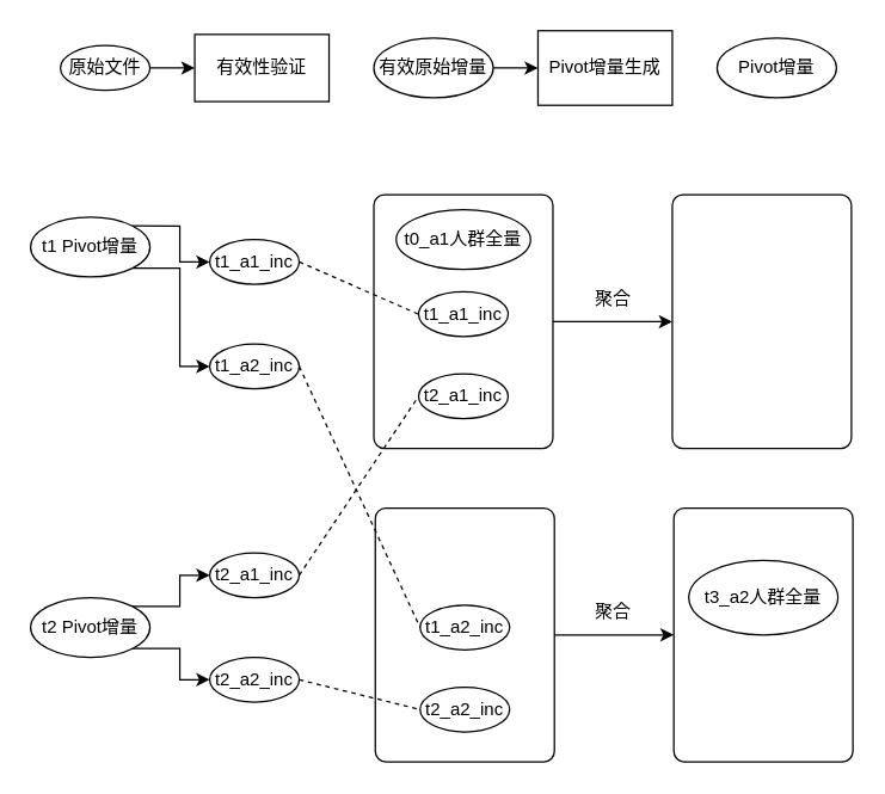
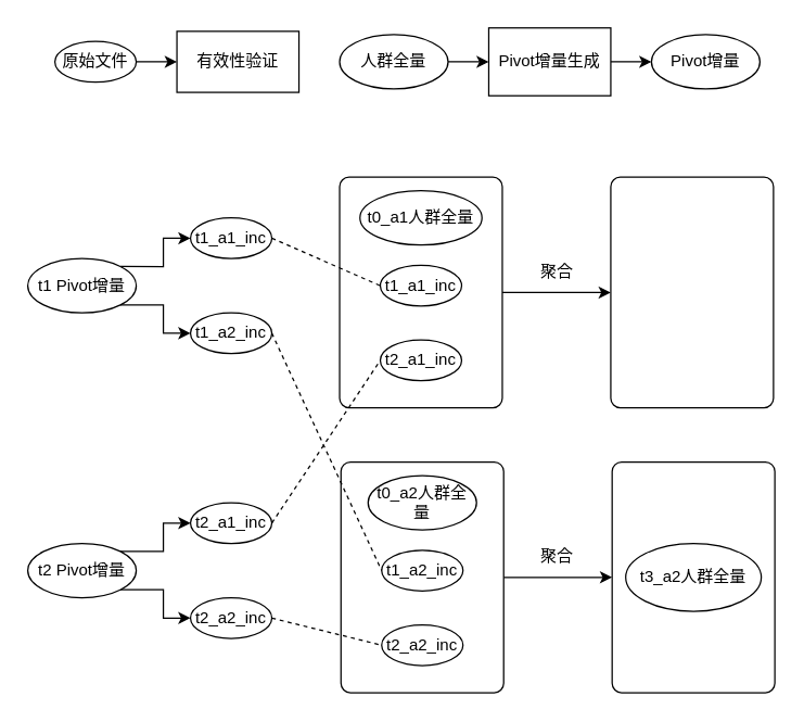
- <mxCell id="8" value="有效原始增量" style="ellipse;whiteSpace=wrap;html=1;" vertex="1" parent="1"><mxGeometry x="250" y="25" width="80" height="40" as="geometry" /></mxCell>
+ <mxCell id="8" value="人群全量" style="ellipse;whiteSpace=wrap;html=1;" vertex="1" parent="1"><mxGeometry x="250" y="25" width="80" height="40" as="geometry" /></mxCell>
+ <mxCell id="2" value="" style="edgeStyle=orthogonalEdgeStyle;rounded=0;orthogonalLoop=1;jettySize=auto;html=1;" edge="1" parent="1" source="3" target="9"><mxGeometry relative="1" as="geometry" /></mxCell>
- <mxCell id="12" value="t1 Pivot增量" style="ellipse;whiteSpace=wrap;html=1;" vertex="1" parent="1"><mxGeometry x="20" y="145" width="80" height="40" as="geometry" /></mxCell>
+ <mxCell id="12" value="t1 Pivot增量" style="ellipse;whiteSpace=wrap;html=1;" vertex="1" parent="1"><mxGeometry x="20" y="190" width="80" height="40" as="geometry" /></mxCell>
+ <mxCell id="21" value="t0_a2人群全量" style="ellipse;whiteSpace=wrap;html=1;" vertex="1" parent="1"><mxGeometry x="271" y="350" width="80" height="40" as="geometry" /></mxCell>
- <mxCell id="38" value="t3_a2人群全量" style="ellipse;whiteSpace=wrap;html=1;" vertex="1" parent="1"><mxGeometry x="461" y="375" width="100" height="50" as="geometry" /></mxCell>
+ <mxCell id="38" value="t3_a2人群全量" style="ellipse;whiteSpace=wrap;html=1;" vertex="1" parent="1"><mxGeometry x="461" y="400" width="100" height="50" as="geometry" /></mxCell>
